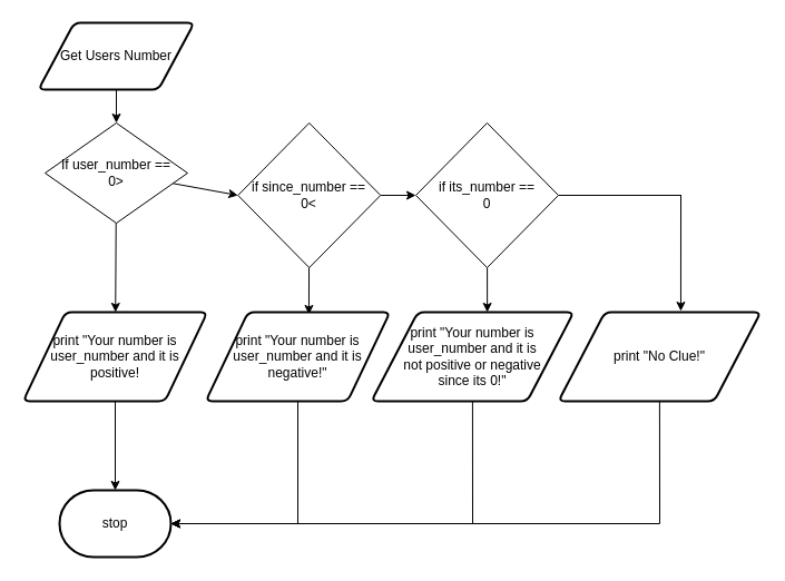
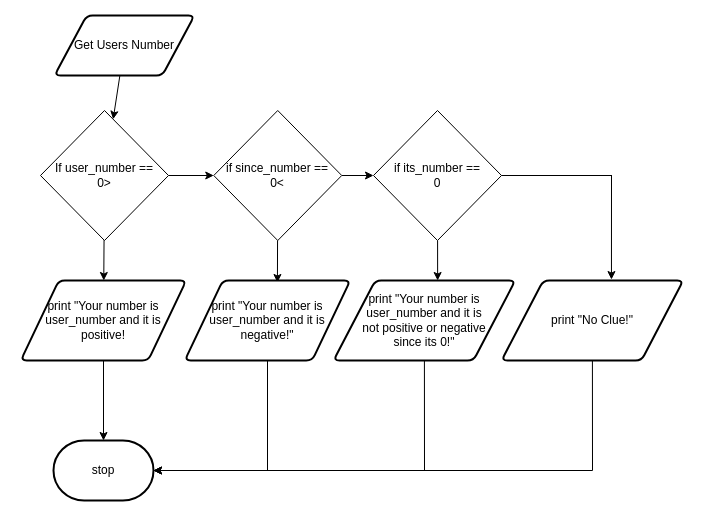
- <mxCell id="3" value="Get Users Number" style="shape=parallelogram;html=1;strokeWidth=2;perimeter=parallelogramPerimeter;whiteSpace=wrap;rounded=1;arcSize=12;size=0.23;" parent="1" vertex="1"><mxGeometry x="34" y="20" width="140" height="60" as="geometry" /></mxCell>
+ <mxCell id="3" value="Get Users Number" style="shape=parallelogram;html=1;strokeWidth=2;perimeter=parallelogramPerimeter;whiteSpace=wrap;rounded=1;arcSize=12;size=0.23;" parent="1" vertex="1"><mxGeometry x="54" y="15" width="140" height="60" as="geometry" /></mxCell>
- <mxCell id="9" value="If user_number == &lt;br&gt;0&amp;gt;" style="rhombus;whiteSpace=wrap;html=1;" parent="1" vertex="1"><mxGeometry x="40" y="110" width="128" height="90" as="geometry" /></mxCell>
+ <mxCell id="9" value="If user_number == &lt;br&gt;0&amp;gt;" style="rhombus;whiteSpace=wrap;html=1;" parent="1" vertex="1"><mxGeometry x="40" y="110" width="128" height="130" as="geometry" /></mxCell>
